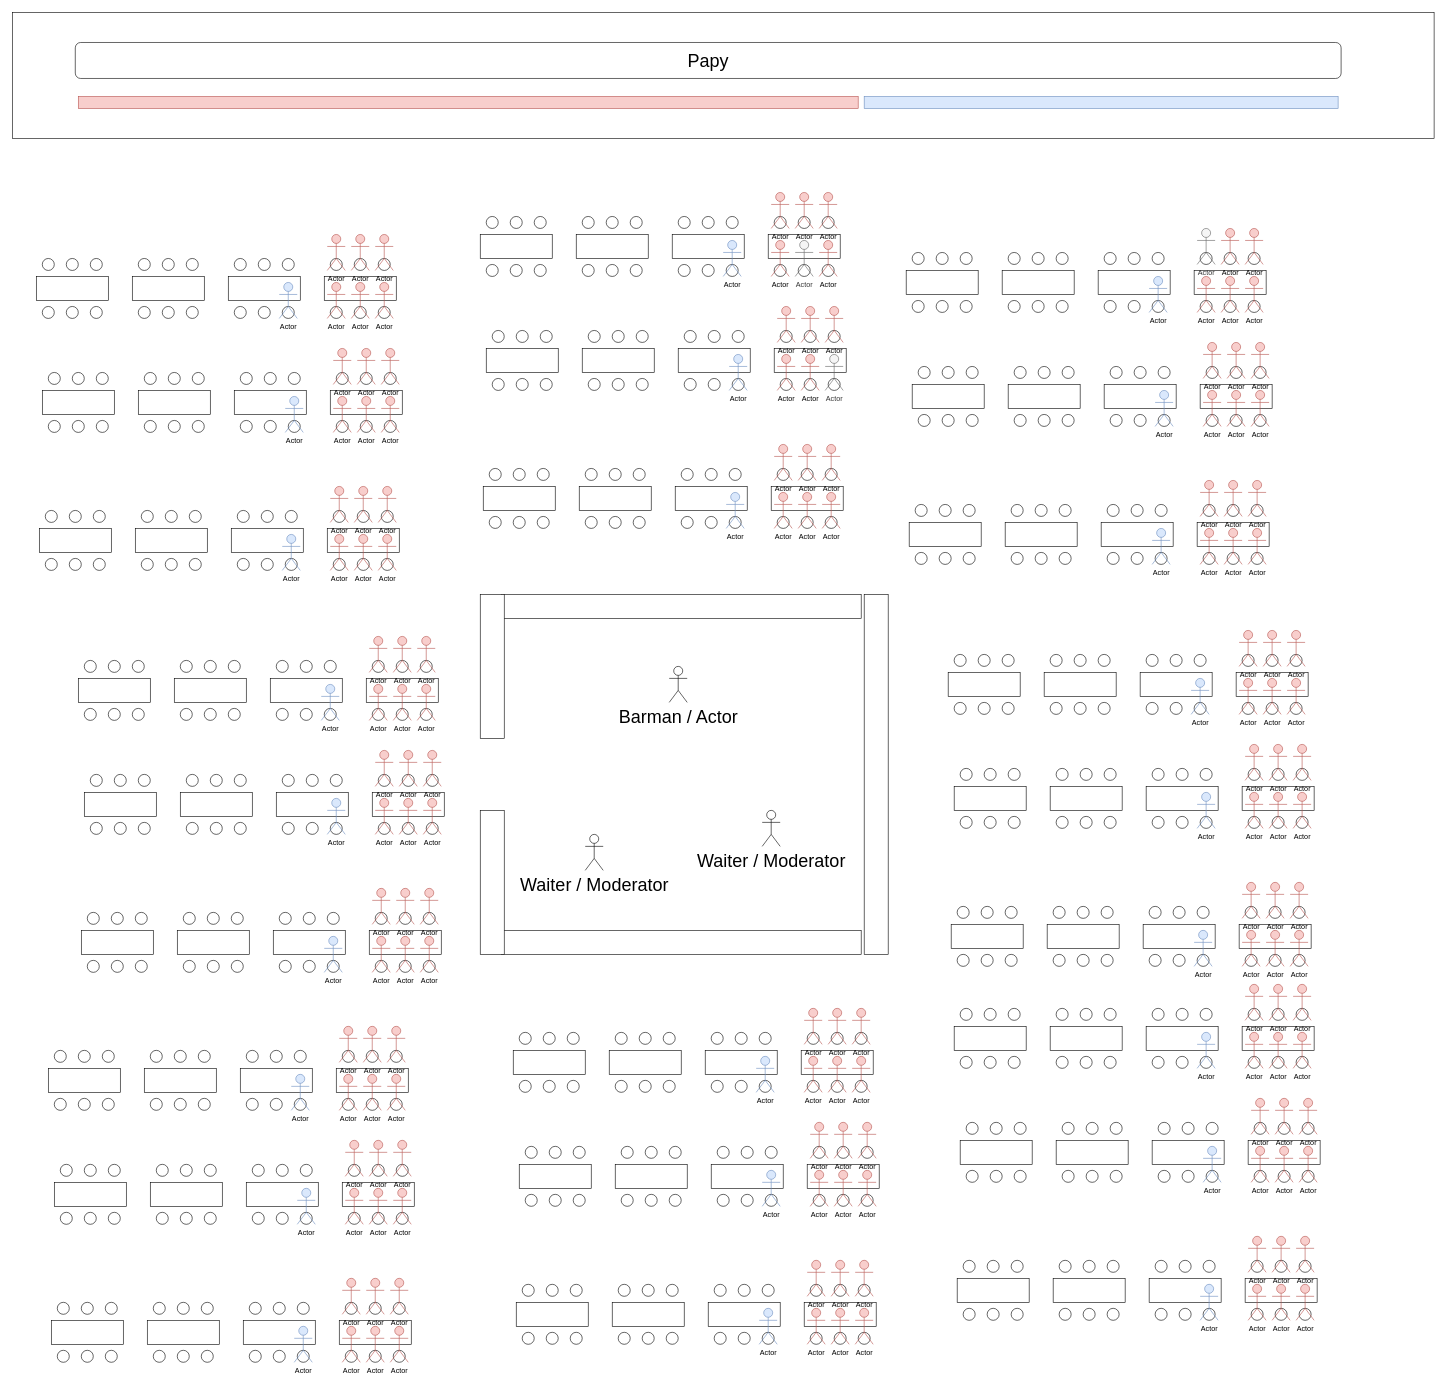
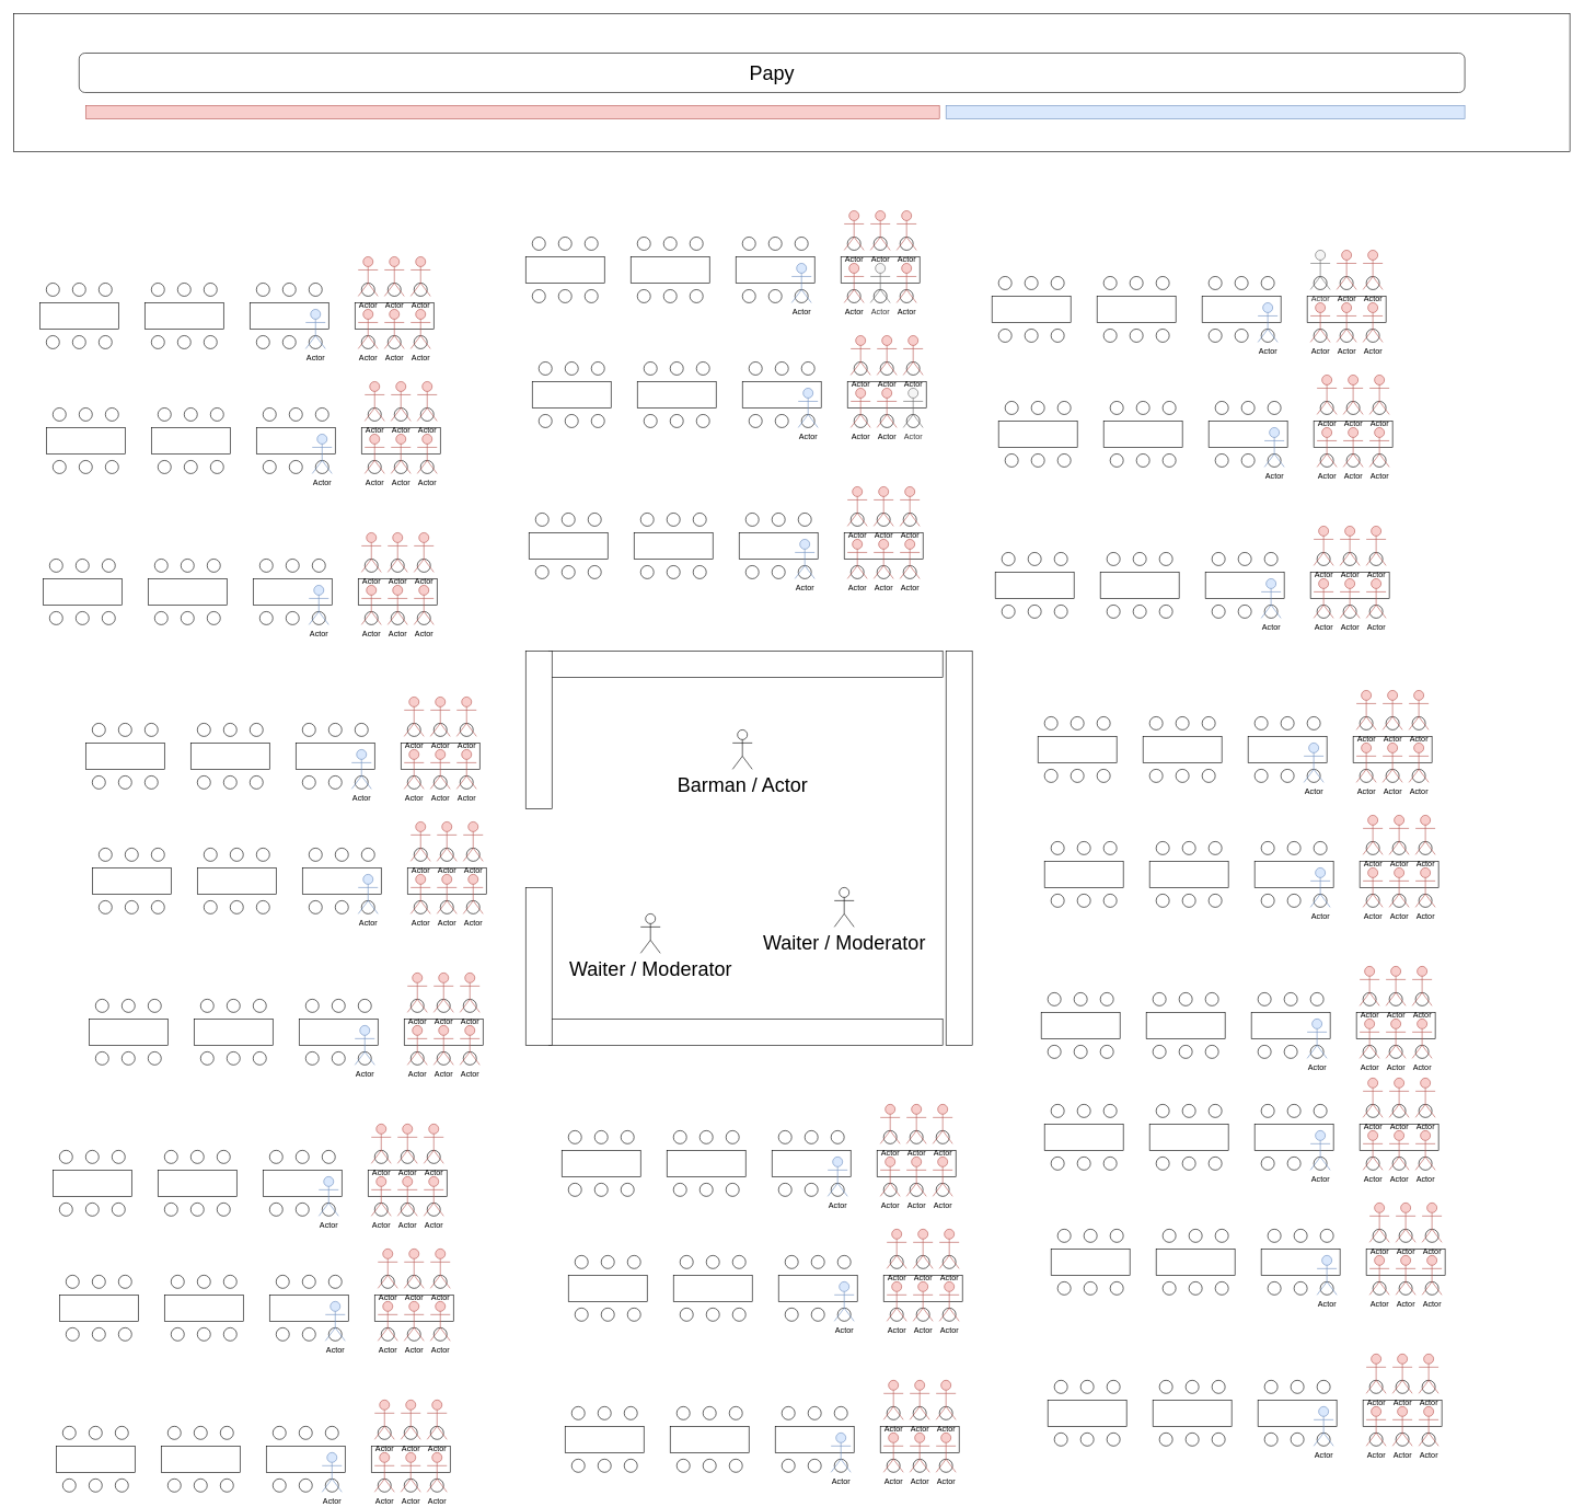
- <mxCell id="39" value="Papy" style="rounded=1;whiteSpace=wrap;html=1;fontSize=30;" parent="1" vertex="1"><mxGeometry x="125" y="70" width="2110" height="60" as="geometry" /></mxCell>
+ <mxCell id="39" value="Papy" style="rounded=1;whiteSpace=wrap;html=1;fontSize=30;" parent="1" vertex="1"><mxGeometry x="120" y="80" width="2110" height="60" as="geometry" /></mxCell>
